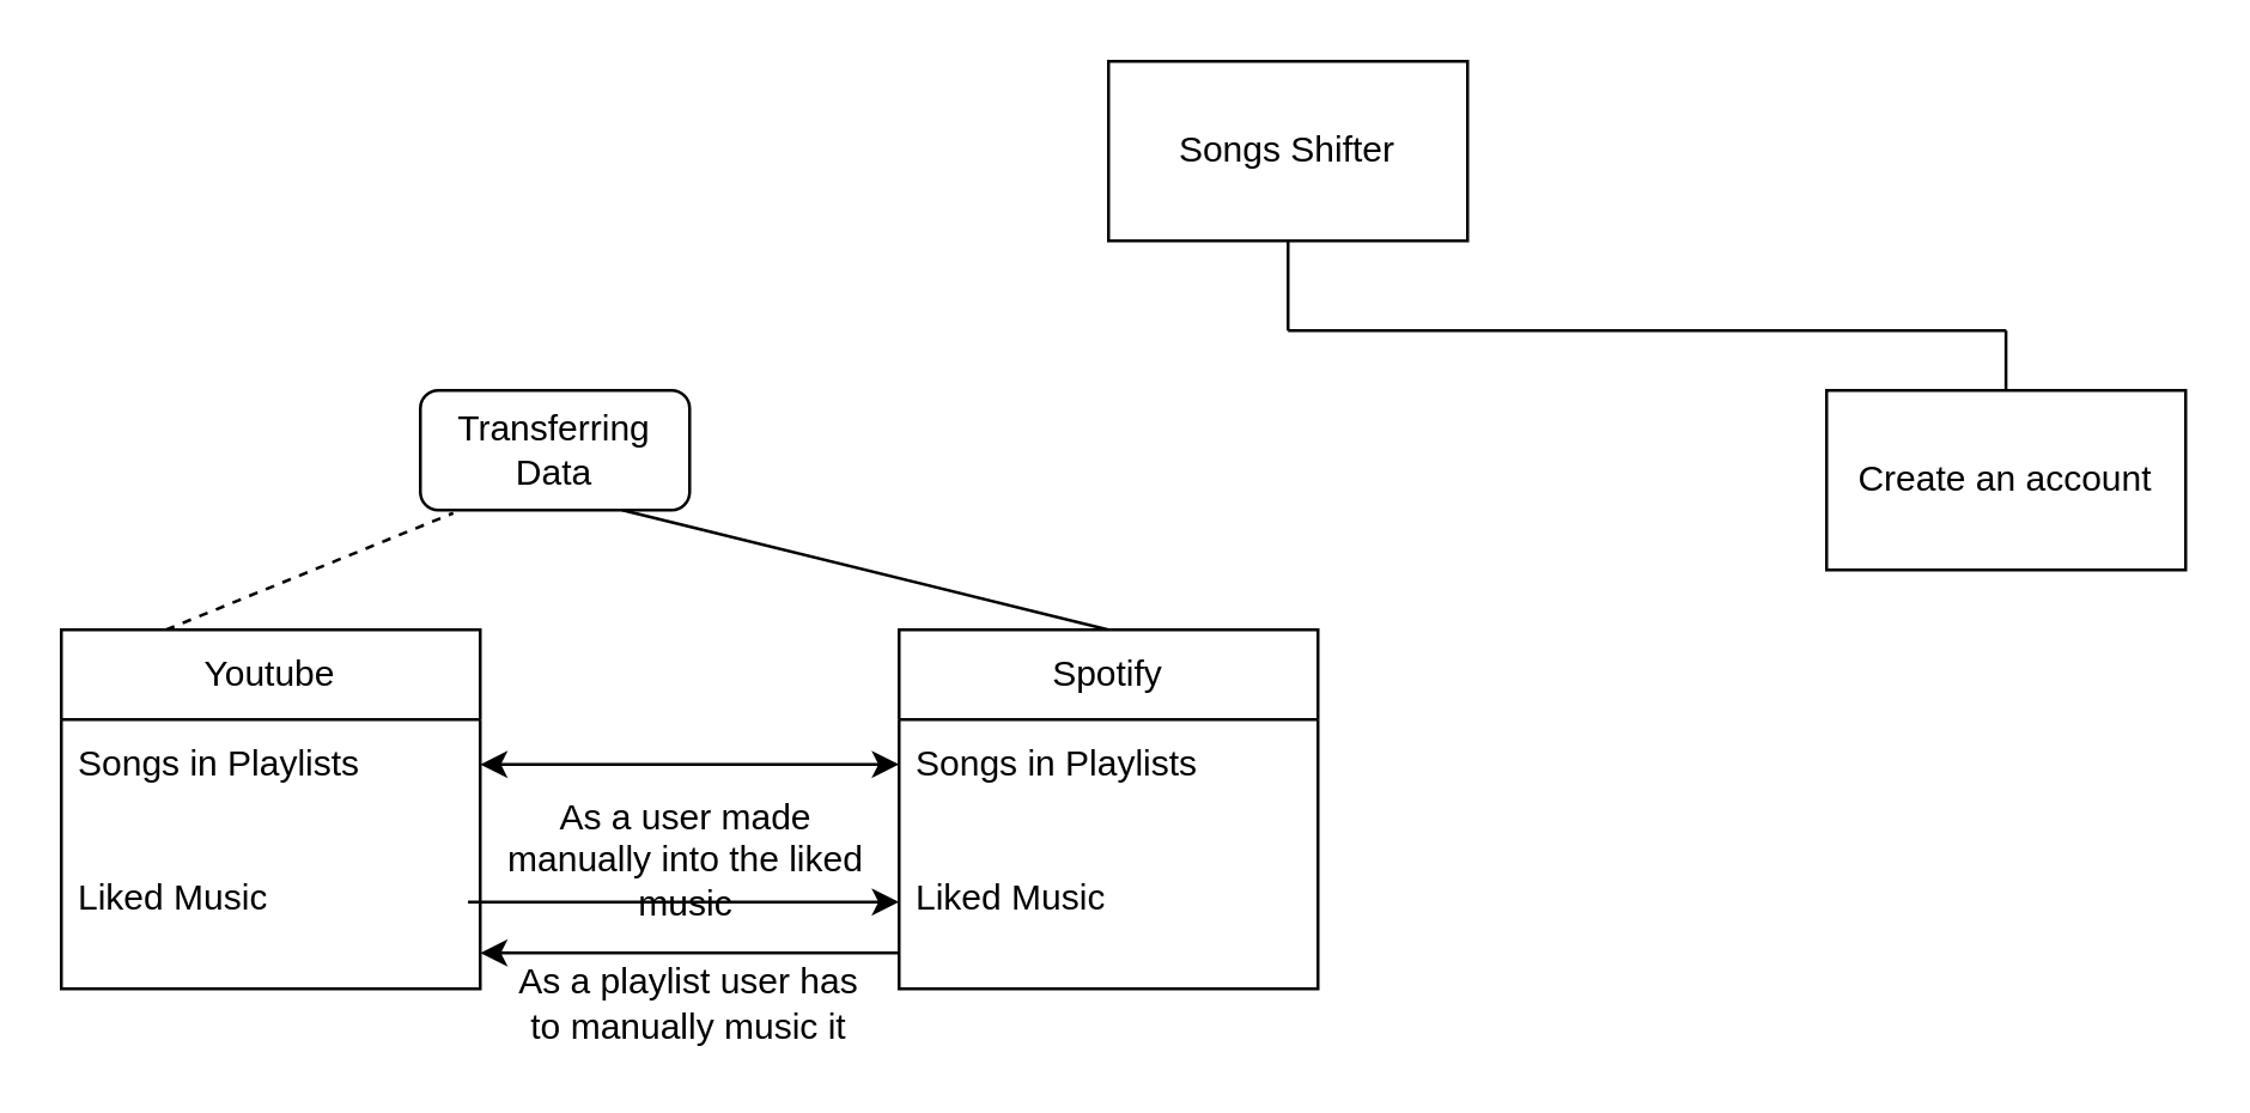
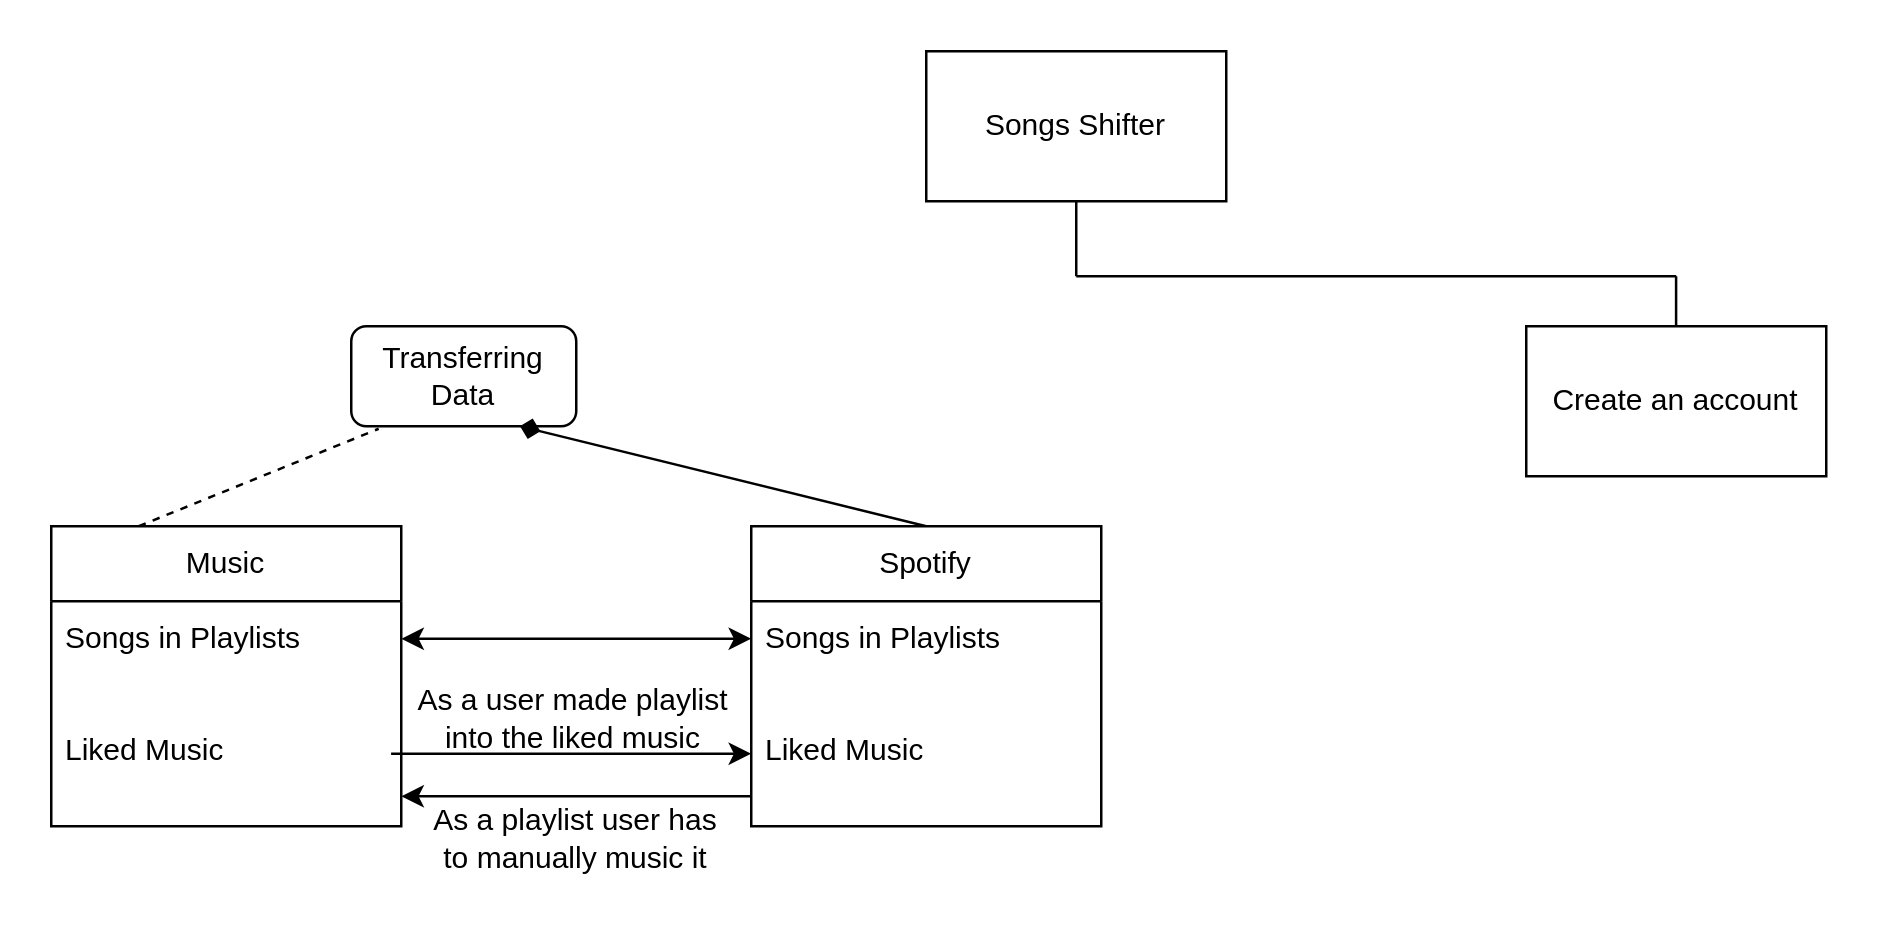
- <mxCell id="11" value="" style="endArrow=none;html=1;rounded=0;entryX=0.75;entryY=1;entryDx=0;entryDy=0;exitX=0.5;exitY=0;exitDx=0;exitDy=0;" edge="1" parent="1" source="12" target="6"><mxGeometry width="50" height="50" relative="1" as="geometry"><mxPoint x="270" y="210" as="sourcePoint" /><mxPoint x="440" y="250" as="targetPoint" /></mxGeometry></mxCell>
+ <mxCell id="11" value="" style="endArrow=diamond;html=1;rounded=0;entryX=0.75;entryY=1;entryDx=0;entryDy=0;exitX=0.5;exitY=0;exitDx=0;exitDy=0;" edge="1" parent="1" source="12" target="6"><mxGeometry width="50" height="50" relative="1" as="geometry"><mxPoint x="270" y="210" as="sourcePoint" /><mxPoint x="440" y="250" as="targetPoint" /></mxGeometry></mxCell>
- <mxCell id="8" value="Youtube" style="swimlane;fontStyle=0;childLayout=stackLayout;horizontal=1;startSize=30;horizontalStack=0;resizeParent=1;resizeParentMax=0;resizeLast=0;collapsible=1;marginBottom=0;whiteSpace=wrap;html=1;" vertex="1" parent="1"><mxGeometry x="20" y="210" width="140" height="120" as="geometry" /></mxCell>
+ <mxCell id="8" value="Music" style="swimlane;fontStyle=0;childLayout=stackLayout;horizontal=1;startSize=30;horizontalStack=0;resizeParent=1;resizeParentMax=0;resizeLast=0;collapsible=1;marginBottom=0;whiteSpace=wrap;html=1;" vertex="1" parent="1"><mxGeometry x="20" y="210" width="140" height="120" as="geometry" /></mxCell>
- <mxCell id="19" value="As a user made manually into the liked music" style="text;html=1;align=center;verticalAlign=middle;whiteSpace=wrap;rounded=0;" vertex="1" parent="1"><mxGeometry x="164" y="272" width="130" height="30" as="geometry" /></mxCell>
+ <mxCell id="19" value="As a user made playlist into the liked music" style="text;html=1;align=center;verticalAlign=middle;whiteSpace=wrap;rounded=0;" vertex="1" parent="1"><mxGeometry x="164" y="272" width="130" height="30" as="geometry" /></mxCell>
